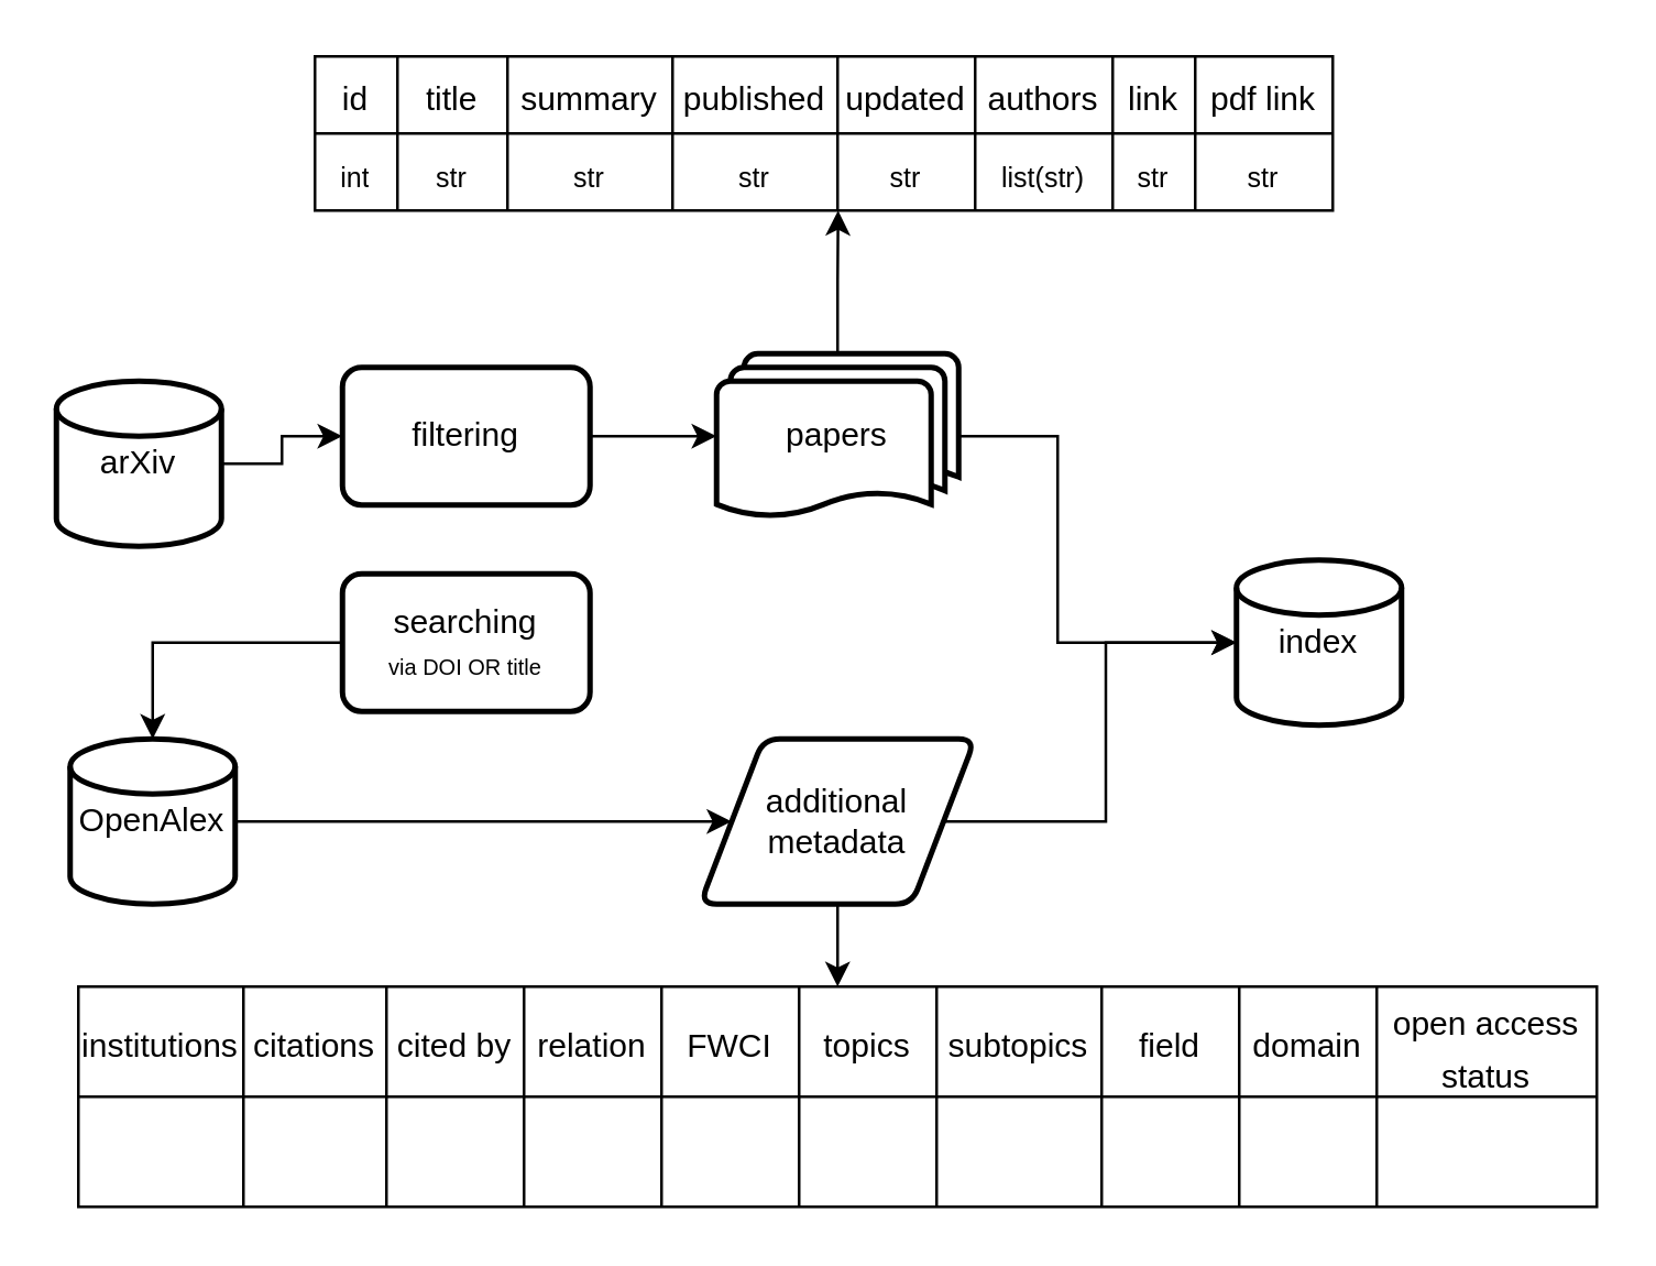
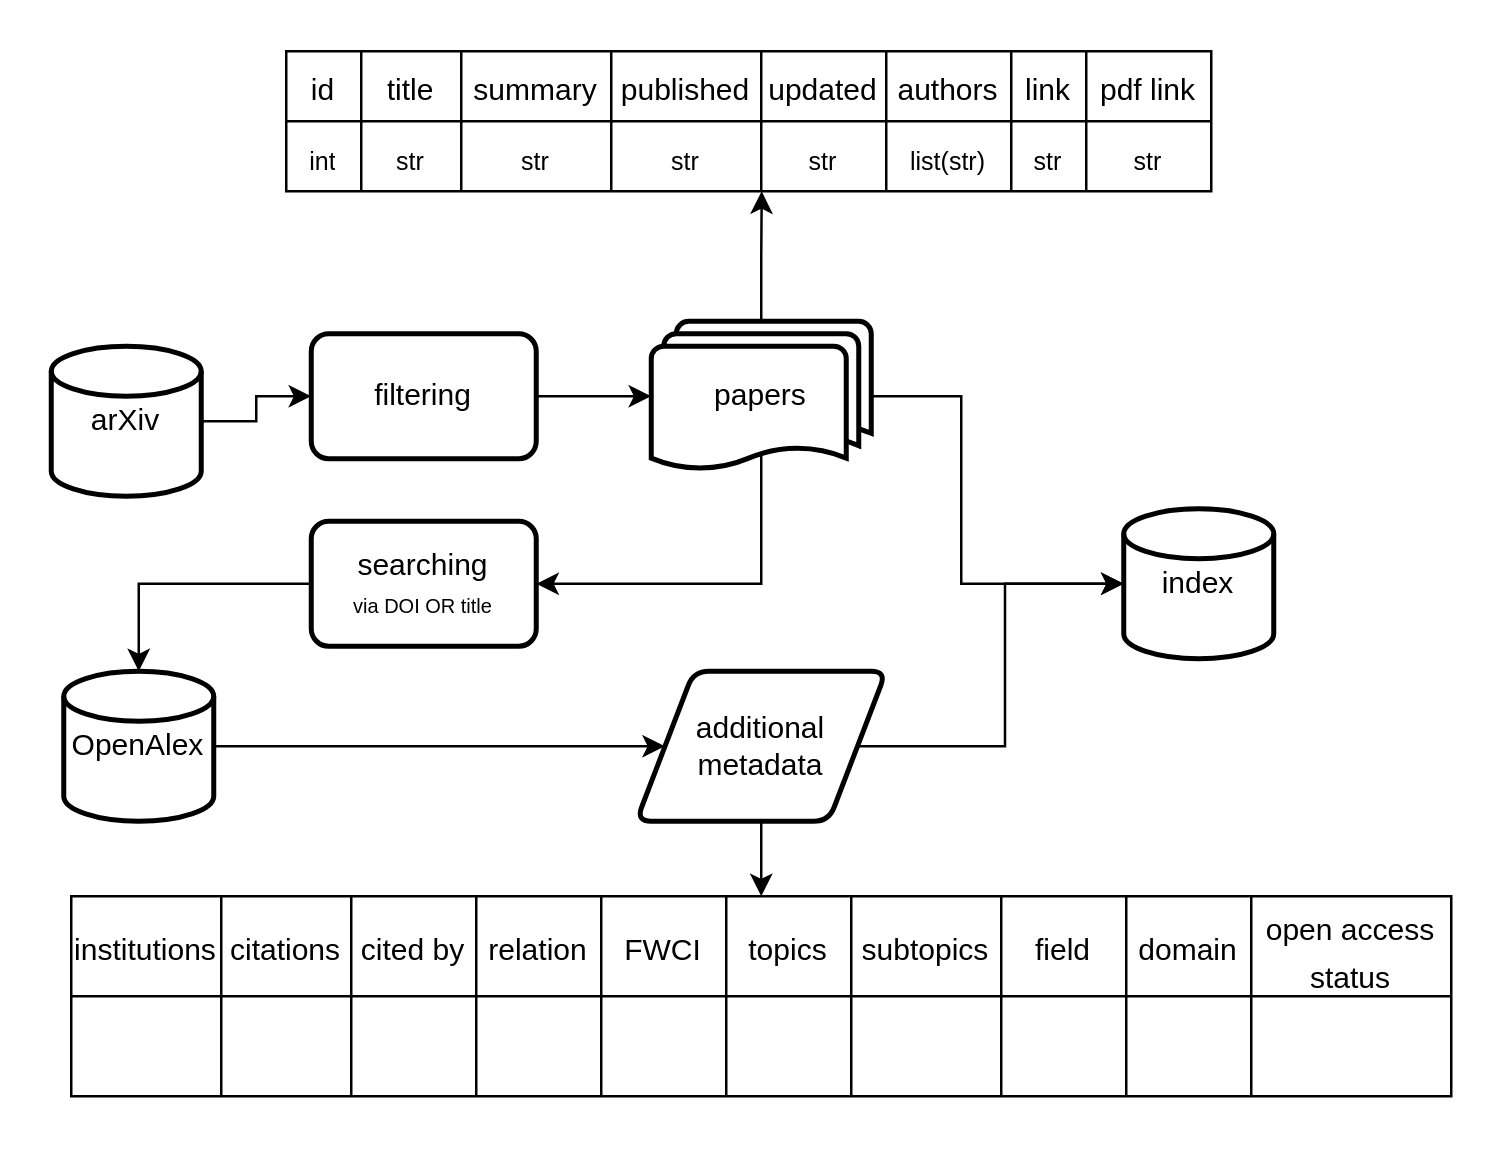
+ <mxCell id="2" style="edgeStyle=orthogonalEdgeStyle;rounded=0;orthogonalLoop=1;jettySize=auto;html=1;entryX=1;entryY=0.5;entryDx=0;entryDy=0;exitX=0.5;exitY=0.88;exitDx=0;exitDy=0;exitPerimeter=0;" edge="1" parent="1" source="3" target="12"><mxGeometry relative="1" as="geometry"><Array as="points"><mxPoint x="304" y="233" /></Array></mxGeometry></mxCell>
